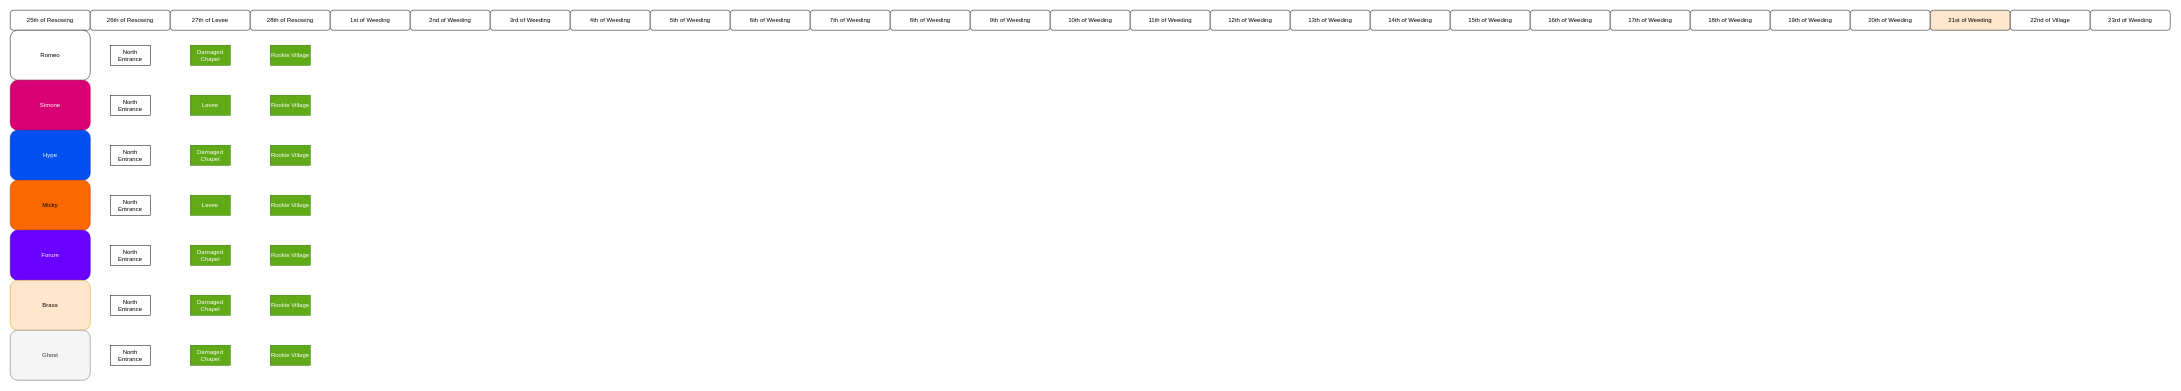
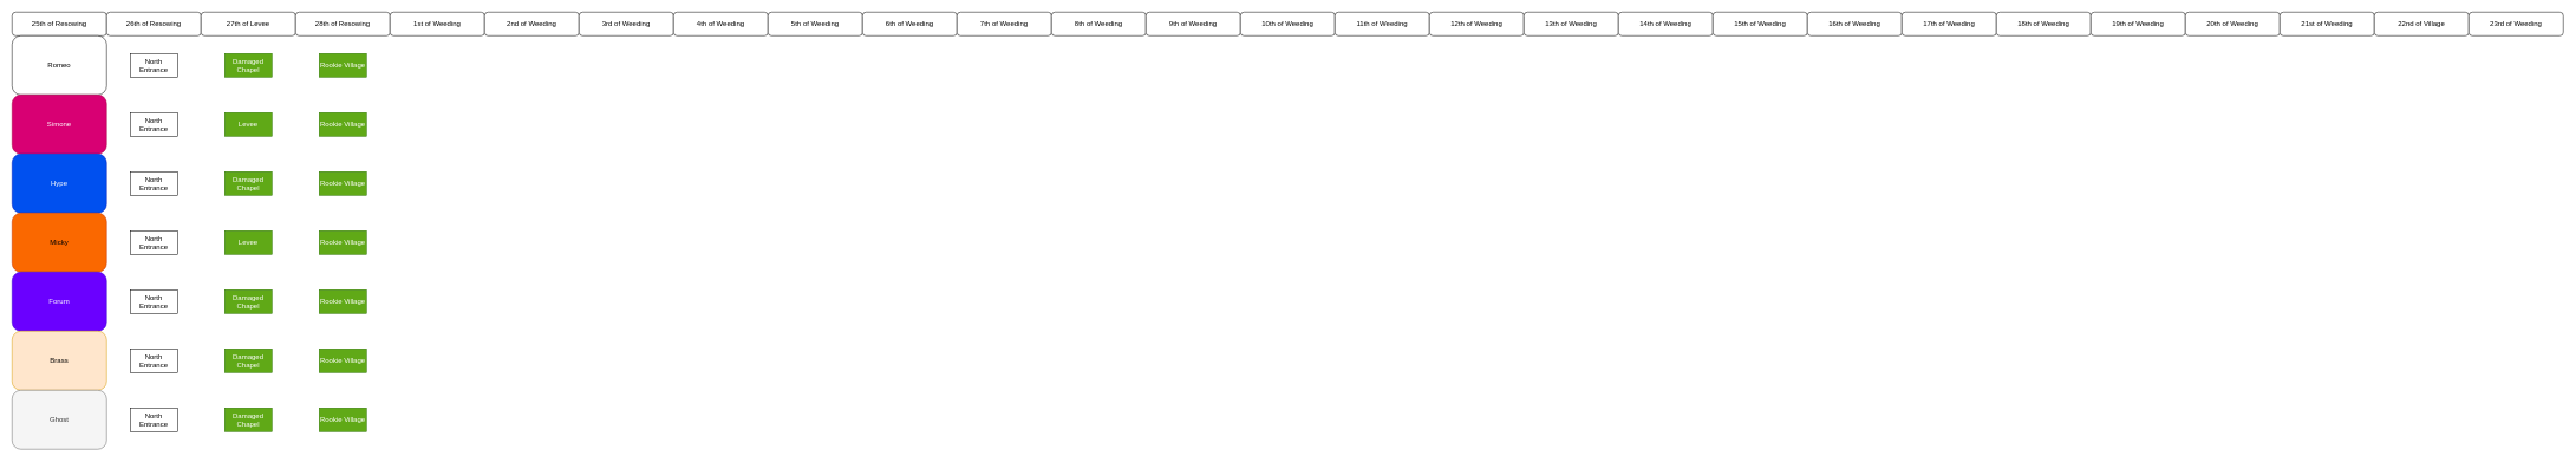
- <mxCell id="33" value="21st of Weeding" style="rounded=1;whiteSpace=wrap;html=1;fillColor=#ffe6cc;" parent="1" vertex="1"><mxGeometry x="3860" width="160" height="40" as="geometry" y="20" /></mxCell>
+ <mxCell id="33" value="21st of Weeding" style="rounded=1;whiteSpace=wrap;html=1;" parent="1" vertex="1"><mxGeometry x="3860" width="160" height="40" as="geometry" y="20" /></mxCell>
